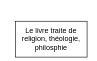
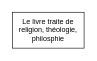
- <mxCell id="2" value="Le livre traite de religion, théologie, philosphie" style="rounded=0;whiteSpace=wrap;html=1;" parent="1" vertex="1"><mxGeometry x="25" y="35" width="120" height="60" as="geometry" /></mxCell>
+ <mxCell id="2" value="Le livre traite de religion, théologie, philosphie" style="rounded=0;whiteSpace=wrap;html=1;" parent="1" vertex="1"><mxGeometry x="20" y="20" width="120" height="60" as="geometry" /></mxCell>
